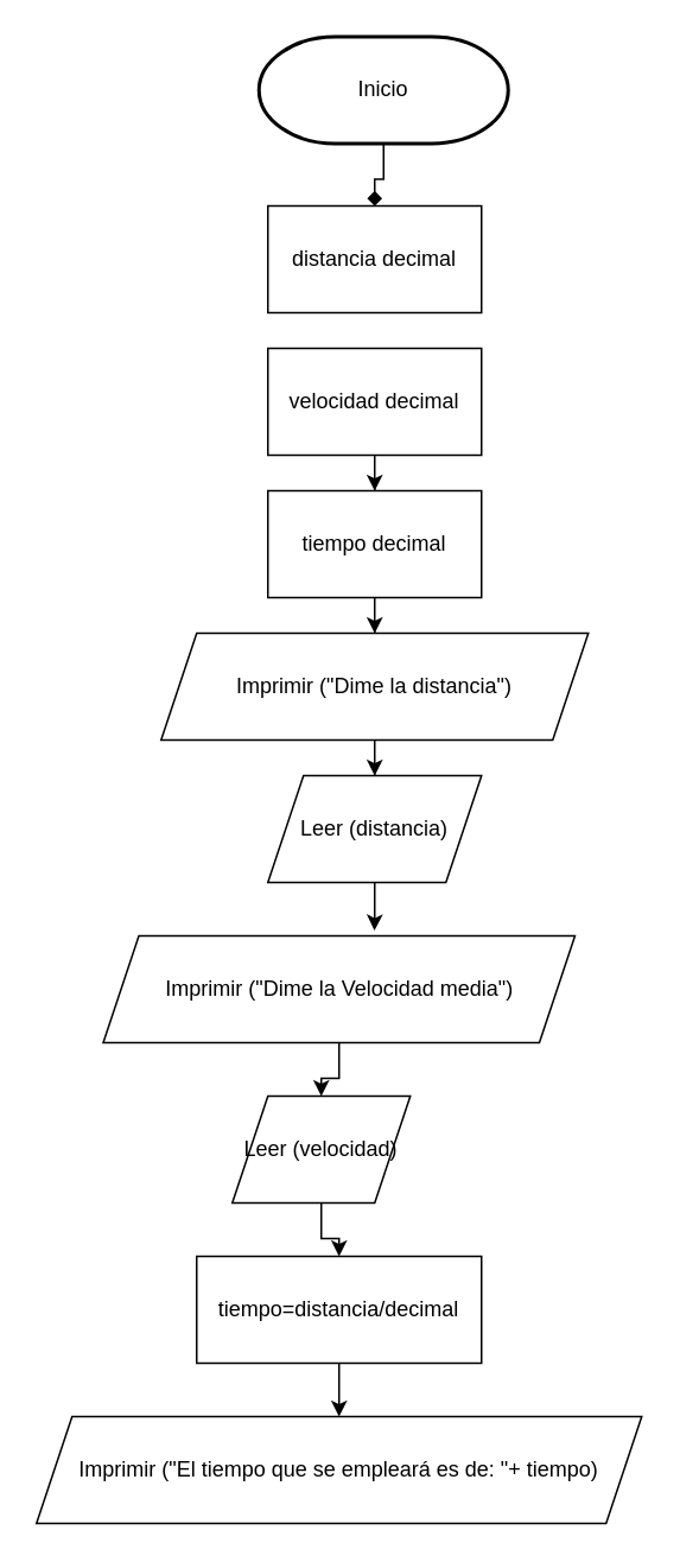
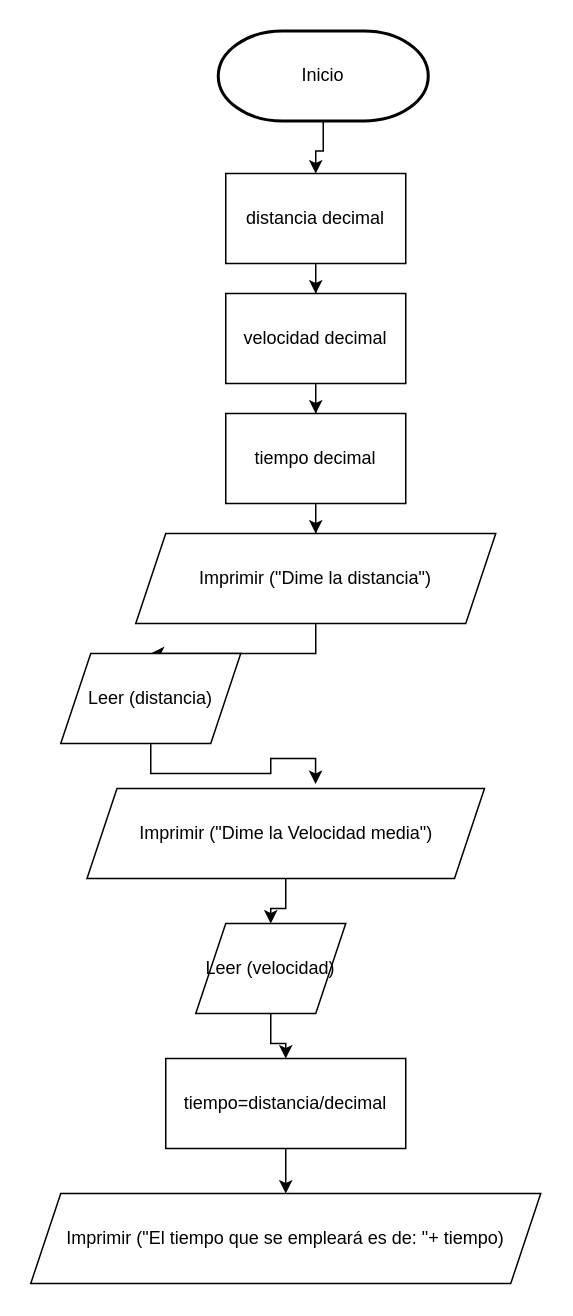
- <mxCell id="2" value="" style="edgeStyle=orthogonalEdgeStyle;rounded=0;orthogonalLoop=1;jettySize=auto;html=1;endArrow=diamond;" edge="1" parent="1" source="3" target="5"><mxGeometry relative="1" as="geometry" /></mxCell>
+ <mxCell id="2" value="" style="edgeStyle=orthogonalEdgeStyle;rounded=0;orthogonalLoop=1;jettySize=auto;html=1;" edge="1" parent="1" source="3" target="5"><mxGeometry relative="1" as="geometry" /></mxCell>
+ <mxCell id="4" style="edgeStyle=orthogonalEdgeStyle;rounded=0;orthogonalLoop=1;jettySize=auto;html=1;" edge="1" parent="1" source="5" target="7"><mxGeometry relative="1" as="geometry" /></mxCell>
- <mxCell id="14" value="Leer (distancia)" style="shape=parallelogram;perimeter=parallelogramPerimeter;whiteSpace=wrap;html=1;fixedSize=1;" vertex="1" parent="1"><mxGeometry x="150" y="435" width="120" height="60" as="geometry" /></mxCell>
+ <mxCell id="14" value="Leer (distancia)" style="shape=parallelogram;perimeter=parallelogramPerimeter;whiteSpace=wrap;html=1;fixedSize=1;" vertex="1" parent="1"><mxGeometry x="40" y="435" width="120" height="60" as="geometry" /></mxCell>
